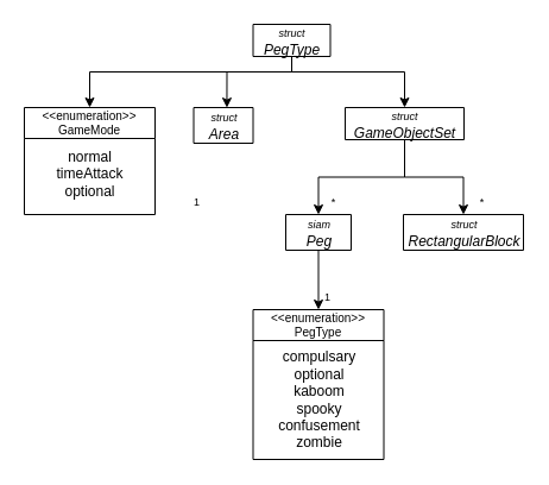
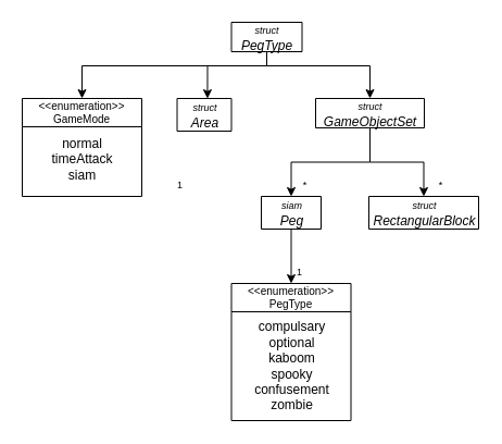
- <mxCell id="20" value="normal&lt;br&gt;timeAttack&lt;br&gt;optional" style="text;html=1;align=center;verticalAlign=middle;resizable=0;points=[];autosize=1;strokeColor=none;fillColor=none;" vertex="1" parent="19"><mxGeometry y="26" width="110" height="60" as="geometry" /></mxCell>
+ <mxCell id="20" value="normal&lt;br&gt;timeAttack&lt;br&gt;siam" style="text;html=1;align=center;verticalAlign=middle;resizable=0;points=[];autosize=1;strokeColor=none;fillColor=none;" vertex="1" parent="19"><mxGeometry y="26" width="110" height="60" as="geometry" /></mxCell>
